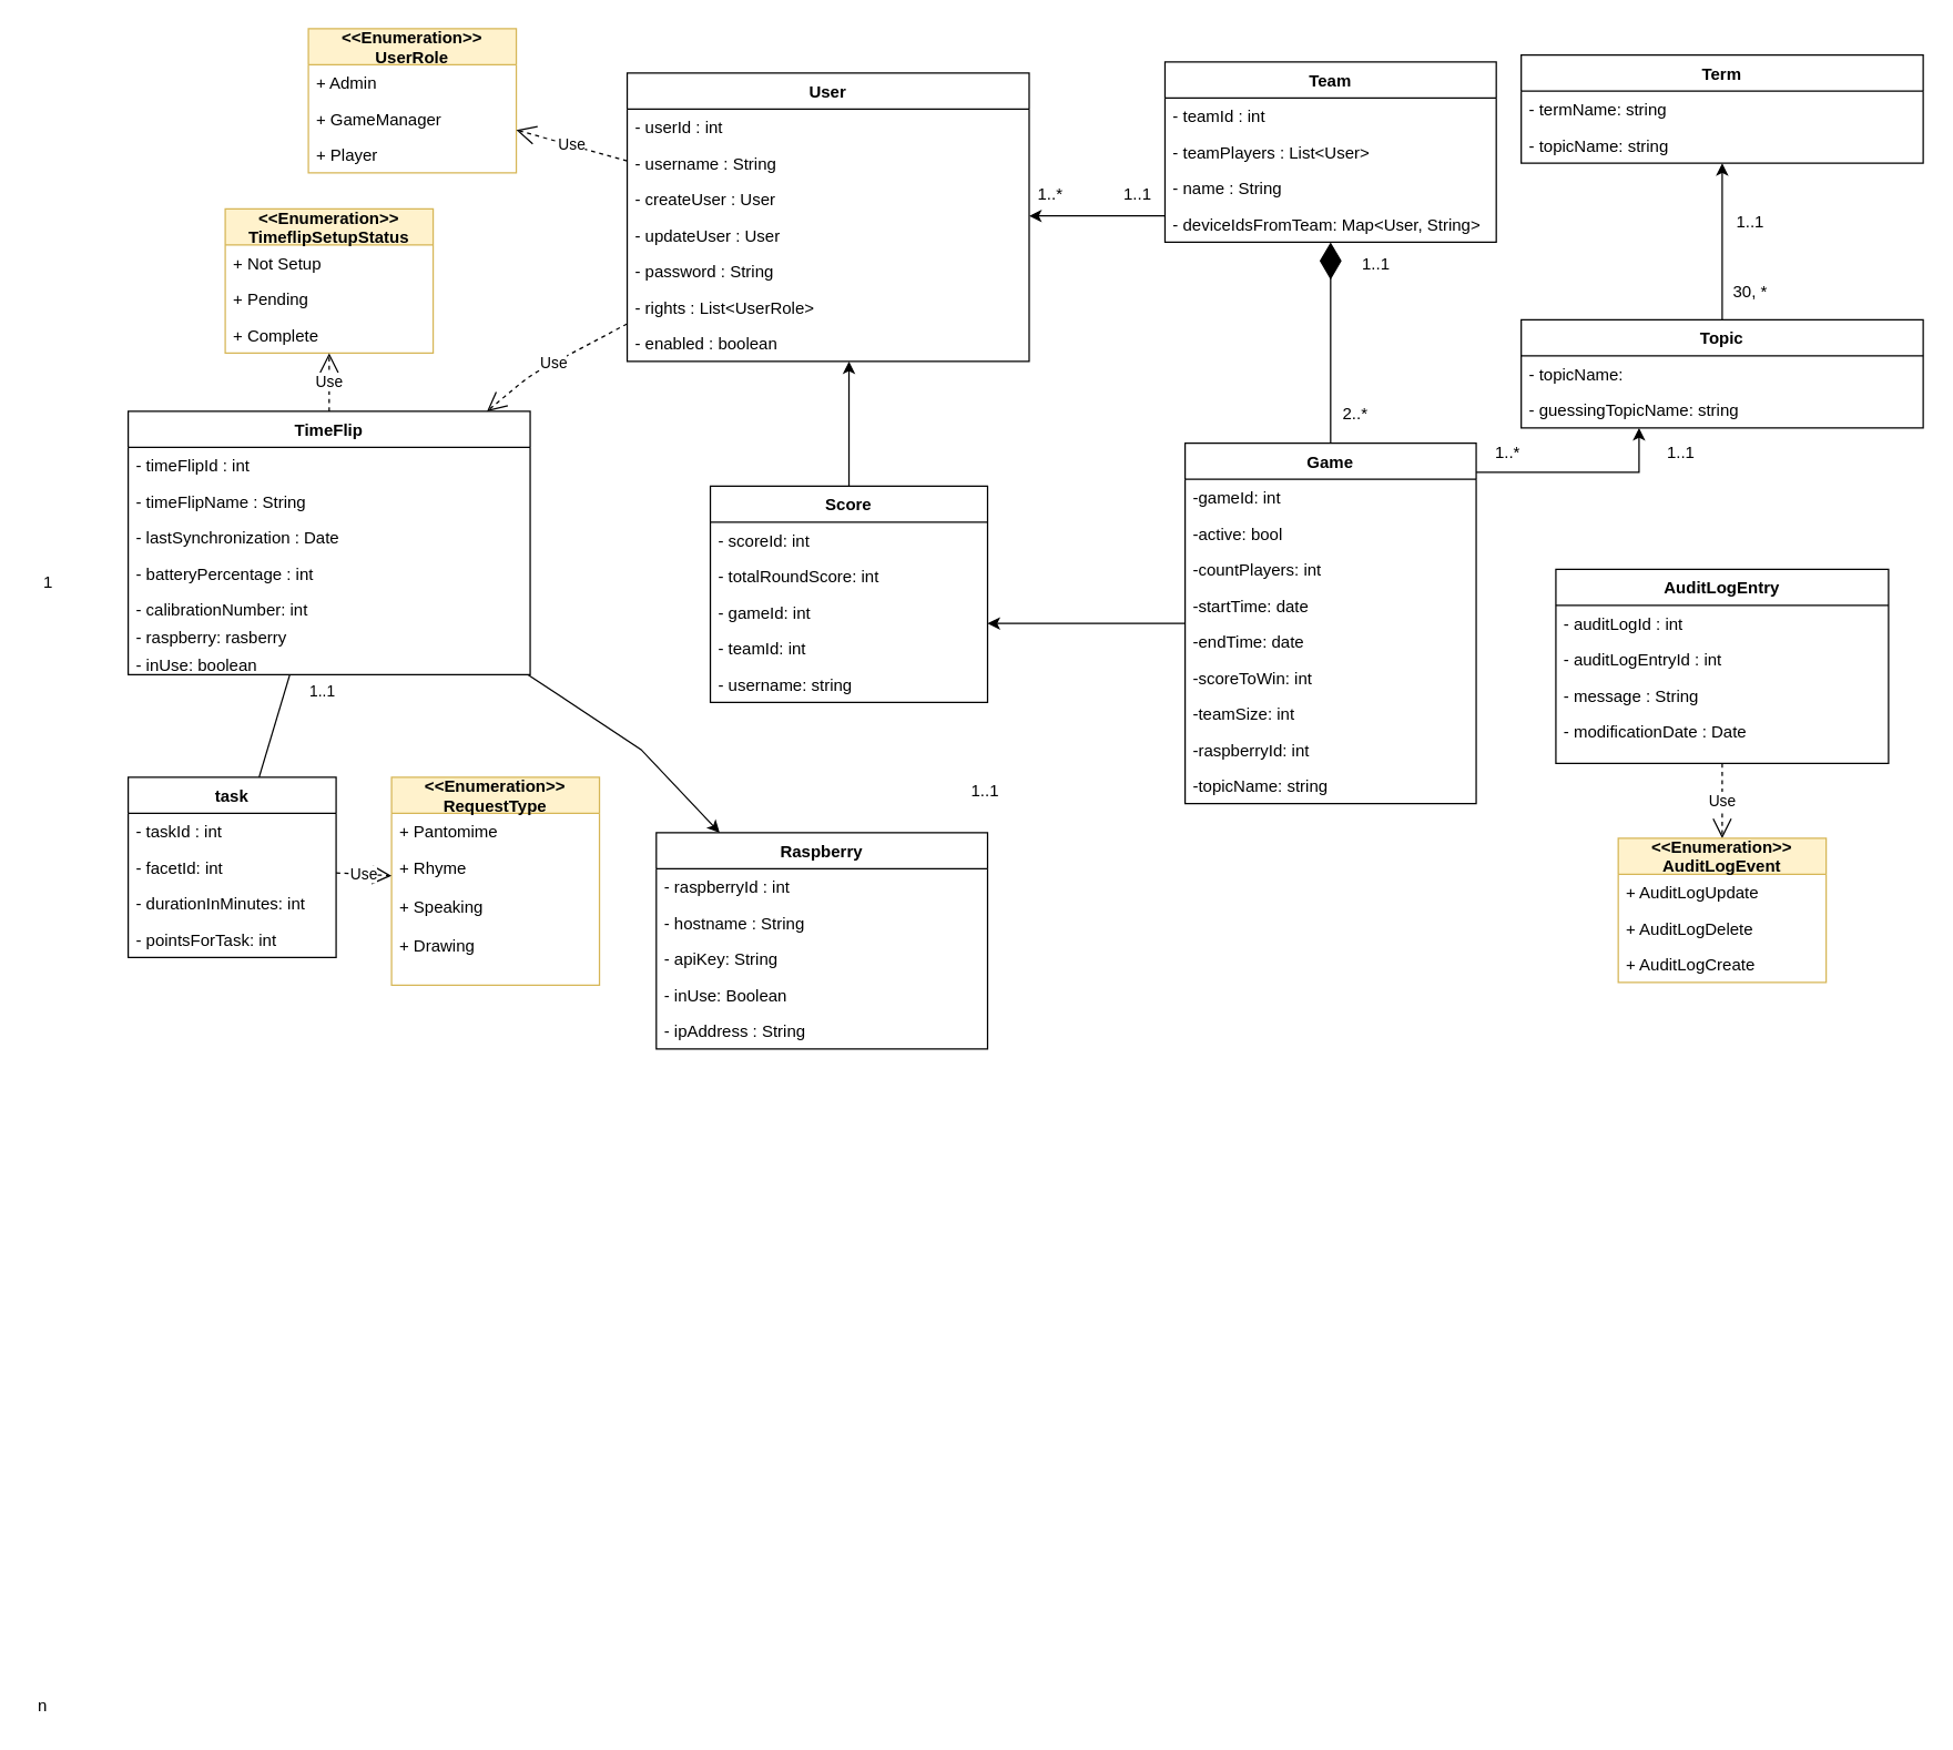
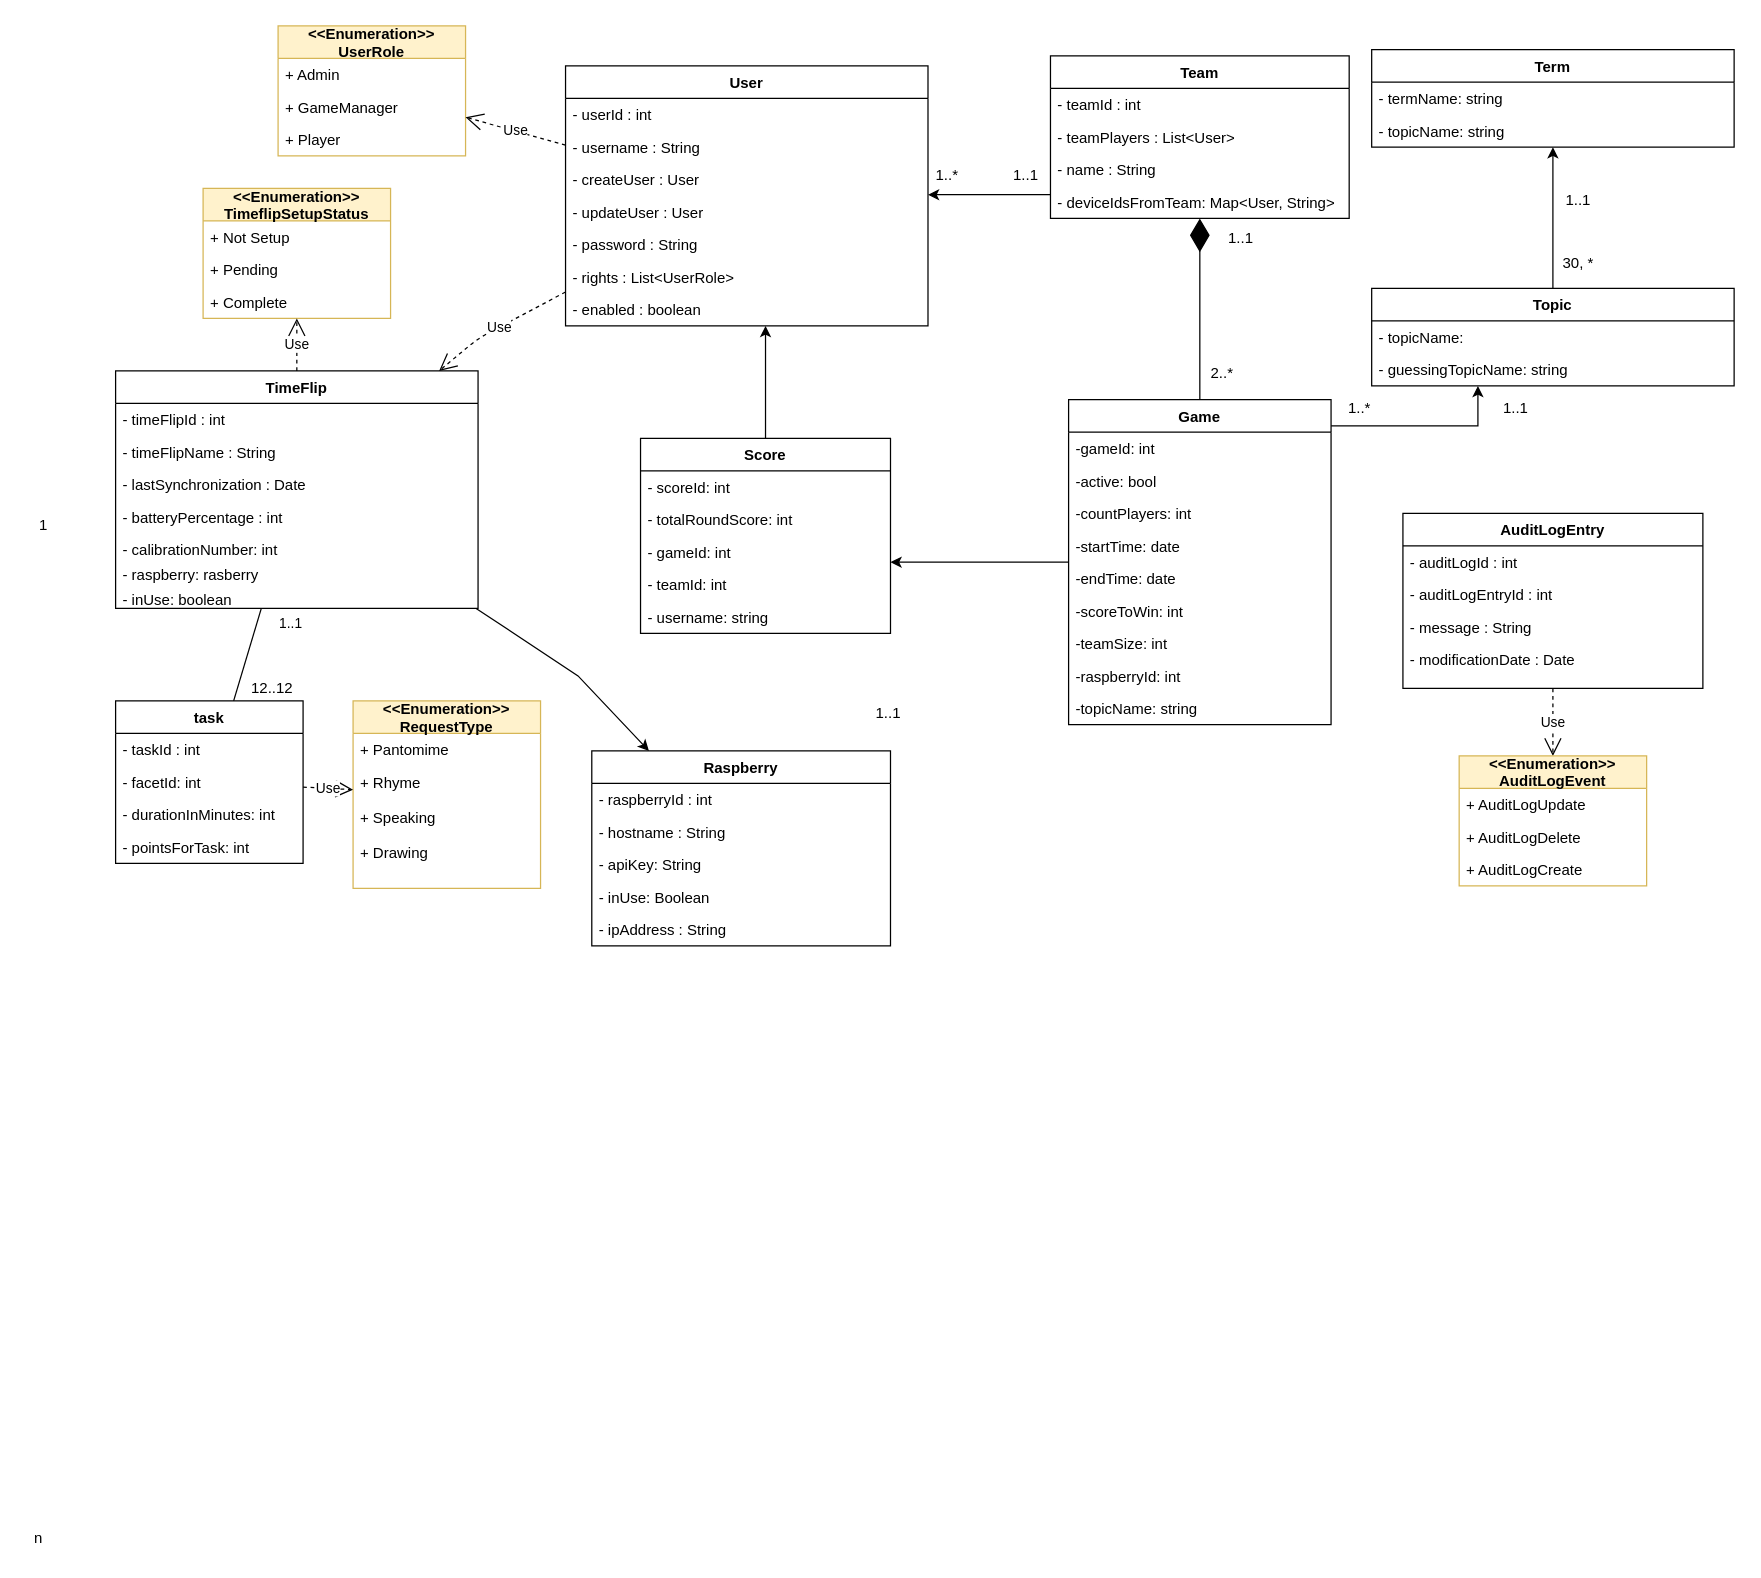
+ <mxCell id="48" value="12..12" style="text;html=1;align=center;verticalAlign=middle;resizable=0;points=[];autosize=1;" parent="1" vertex="1"><mxGeometry x="192" y="540" width="50" height="20" as="geometry" /></mxCell>
